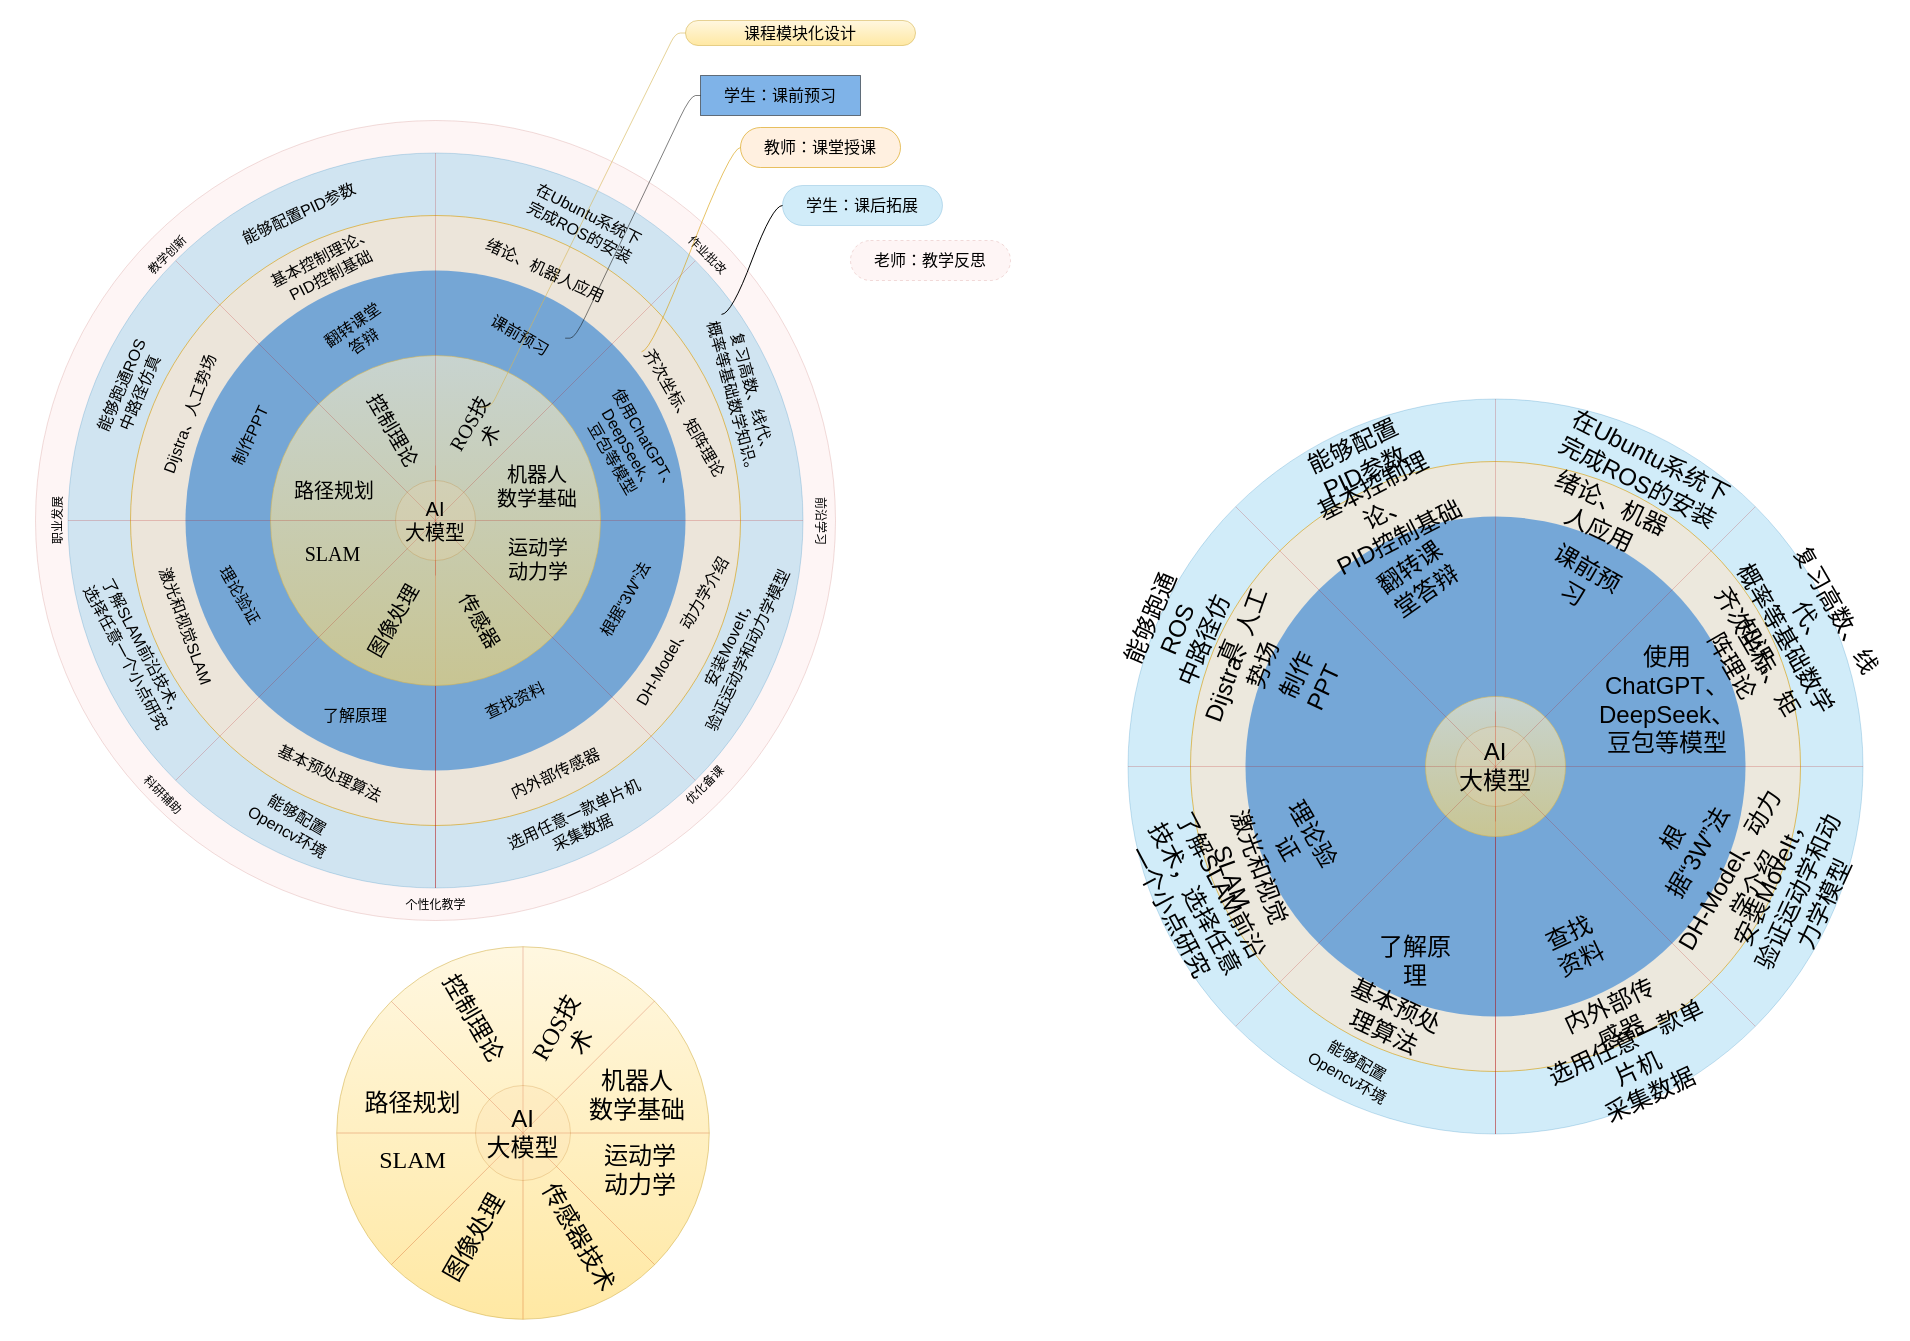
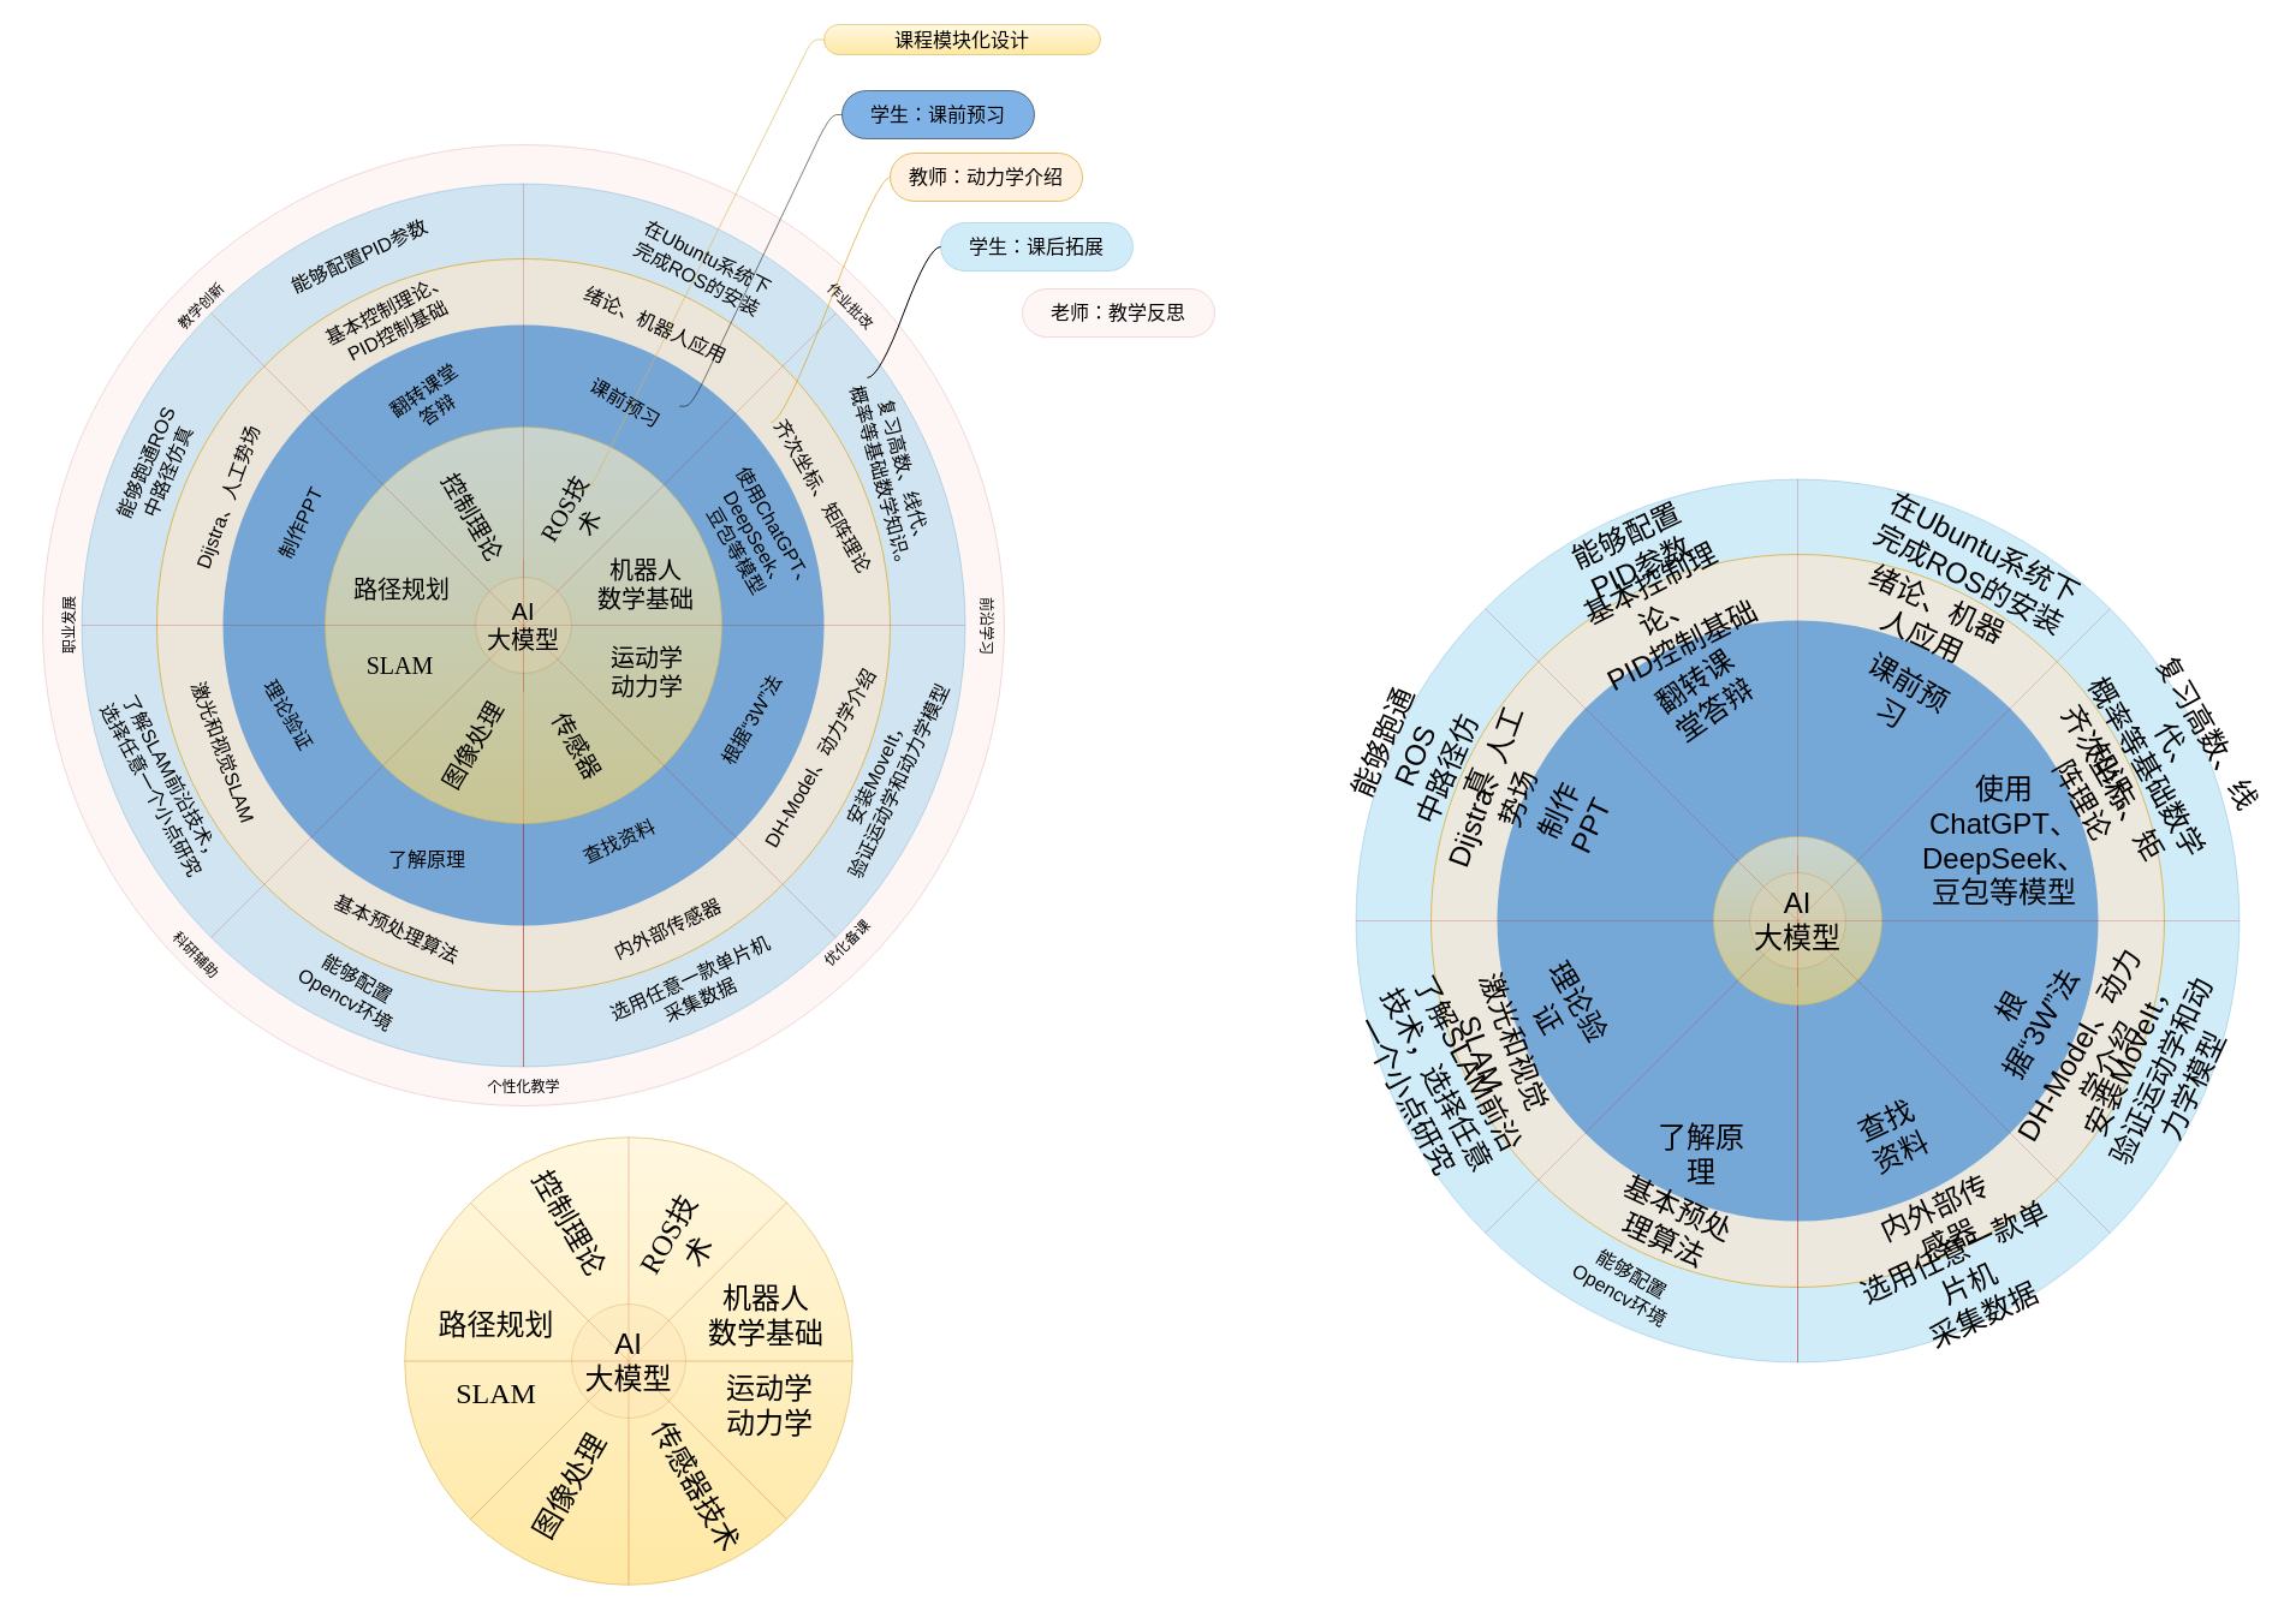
- <mxCell id="59" value="学生：课前预习" style="whiteSpace=wrap;html=1;arcSize=50;align=center;verticalAlign=middle;strokeWidth=1;autosize=1;spacing=4;treeFolding=1;treeMoving=1;newEdgeStyle={&quot;edgeStyle&quot;:&quot;entityRelationEdgeStyle&quot;,&quot;startArrow&quot;:&quot;none&quot;,&quot;endArrow&quot;:&quot;none&quot;,&quot;segment&quot;:10,&quot;curved&quot;:1,&quot;sourcePerimeterSpacing&quot;:0,&quot;targetPerimeterSpacing&quot;:0};shadow=0;comic=0;opacity=50;fontFamily=Verdana;fontSize=16;fontColor=default;fillColor=#0069D1;rounded=0;" parent="1" vertex="1"><mxGeometry x="700" y="75" width="160" height="40" as="geometry" /></mxCell>
+ <mxCell id="59" value="学生：课前预习" style="whiteSpace=wrap;html=1;rounded=1;arcSize=50;align=center;verticalAlign=middle;strokeWidth=1;autosize=1;spacing=4;treeFolding=1;treeMoving=1;newEdgeStyle={&quot;edgeStyle&quot;:&quot;entityRelationEdgeStyle&quot;,&quot;startArrow&quot;:&quot;none&quot;,&quot;endArrow&quot;:&quot;none&quot;,&quot;segment&quot;:10,&quot;curved&quot;:1,&quot;sourcePerimeterSpacing&quot;:0,&quot;targetPerimeterSpacing&quot;:0};shadow=0;comic=0;opacity=50;fontFamily=Verdana;fontSize=16;fontColor=default;fillColor=#0069D1;" parent="1" vertex="1"><mxGeometry x="700" y="75" width="160" height="40" as="geometry" /></mxCell>
- <mxCell id="61" value="教师：课堂授课" style="whiteSpace=wrap;html=1;rounded=1;arcSize=50;align=center;verticalAlign=middle;strokeWidth=1;autosize=1;spacing=4;treeFolding=1;treeMoving=1;newEdgeStyle={&quot;edgeStyle&quot;:&quot;entityRelationEdgeStyle&quot;,&quot;startArrow&quot;:&quot;none&quot;,&quot;endArrow&quot;:&quot;none&quot;,&quot;segment&quot;:10,&quot;curved&quot;:1,&quot;sourcePerimeterSpacing&quot;:0,&quot;targetPerimeterSpacing&quot;:0};opacity=60;strokeColor=#d79b00;fontFamily=Helvetica;fontSize=16;fontColor=default;fillColor=#ffe6cc;" parent="1" vertex="1"><mxGeometry x="740" y="127" width="160" height="40" as="geometry" /></mxCell>
+ <mxCell id="61" value="教师：动力学介绍" style="whiteSpace=wrap;html=1;rounded=1;arcSize=50;align=center;verticalAlign=middle;strokeWidth=1;autosize=1;spacing=4;treeFolding=1;treeMoving=1;newEdgeStyle={&quot;edgeStyle&quot;:&quot;entityRelationEdgeStyle&quot;,&quot;startArrow&quot;:&quot;none&quot;,&quot;endArrow&quot;:&quot;none&quot;,&quot;segment&quot;:10,&quot;curved&quot;:1,&quot;sourcePerimeterSpacing&quot;:0,&quot;targetPerimeterSpacing&quot;:0};opacity=60;strokeColor=#d79b00;fontFamily=Helvetica;fontSize=16;fontColor=default;fillColor=#ffe6cc;" parent="1" vertex="1"><mxGeometry x="740" y="127" width="160" height="40" as="geometry" /></mxCell>
- <mxCell id="65" value="老师：教学反思" style="whiteSpace=wrap;html=1;rounded=1;arcSize=50;align=center;verticalAlign=middle;strokeWidth=1;autosize=1;spacing=4;treeFolding=1;treeMoving=1;newEdgeStyle={&quot;edgeStyle&quot;:&quot;entityRelationEdgeStyle&quot;,&quot;startArrow&quot;:&quot;none&quot;,&quot;endArrow&quot;:&quot;none&quot;,&quot;segment&quot;:10,&quot;curved&quot;:1,&quot;sourcePerimeterSpacing&quot;:0,&quot;targetPerimeterSpacing&quot;:0};opacity=20;strokeColor=#b85450;fontFamily=Helvetica;fontSize=16;fontColor=default;fillColor=#f8cecc;dashed=1;" parent="1" vertex="1"><mxGeometry x="850" y="240" width="160" height="40" as="geometry" /></mxCell>
+ <mxCell id="65" value="老师：教学反思" style="whiteSpace=wrap;html=1;rounded=1;arcSize=50;align=center;verticalAlign=middle;strokeWidth=1;autosize=1;spacing=4;treeFolding=1;treeMoving=1;newEdgeStyle={&quot;edgeStyle&quot;:&quot;entityRelationEdgeStyle&quot;,&quot;startArrow&quot;:&quot;none&quot;,&quot;endArrow&quot;:&quot;none&quot;,&quot;segment&quot;:10,&quot;curved&quot;:1,&quot;sourcePerimeterSpacing&quot;:0,&quot;targetPerimeterSpacing&quot;:0};opacity=20;strokeColor=#b85450;fontFamily=Helvetica;fontSize=16;fontColor=default;fillColor=#f8cecc;" parent="1" vertex="1"><mxGeometry x="850" y="240" width="160" height="40" as="geometry" /></mxCell>
